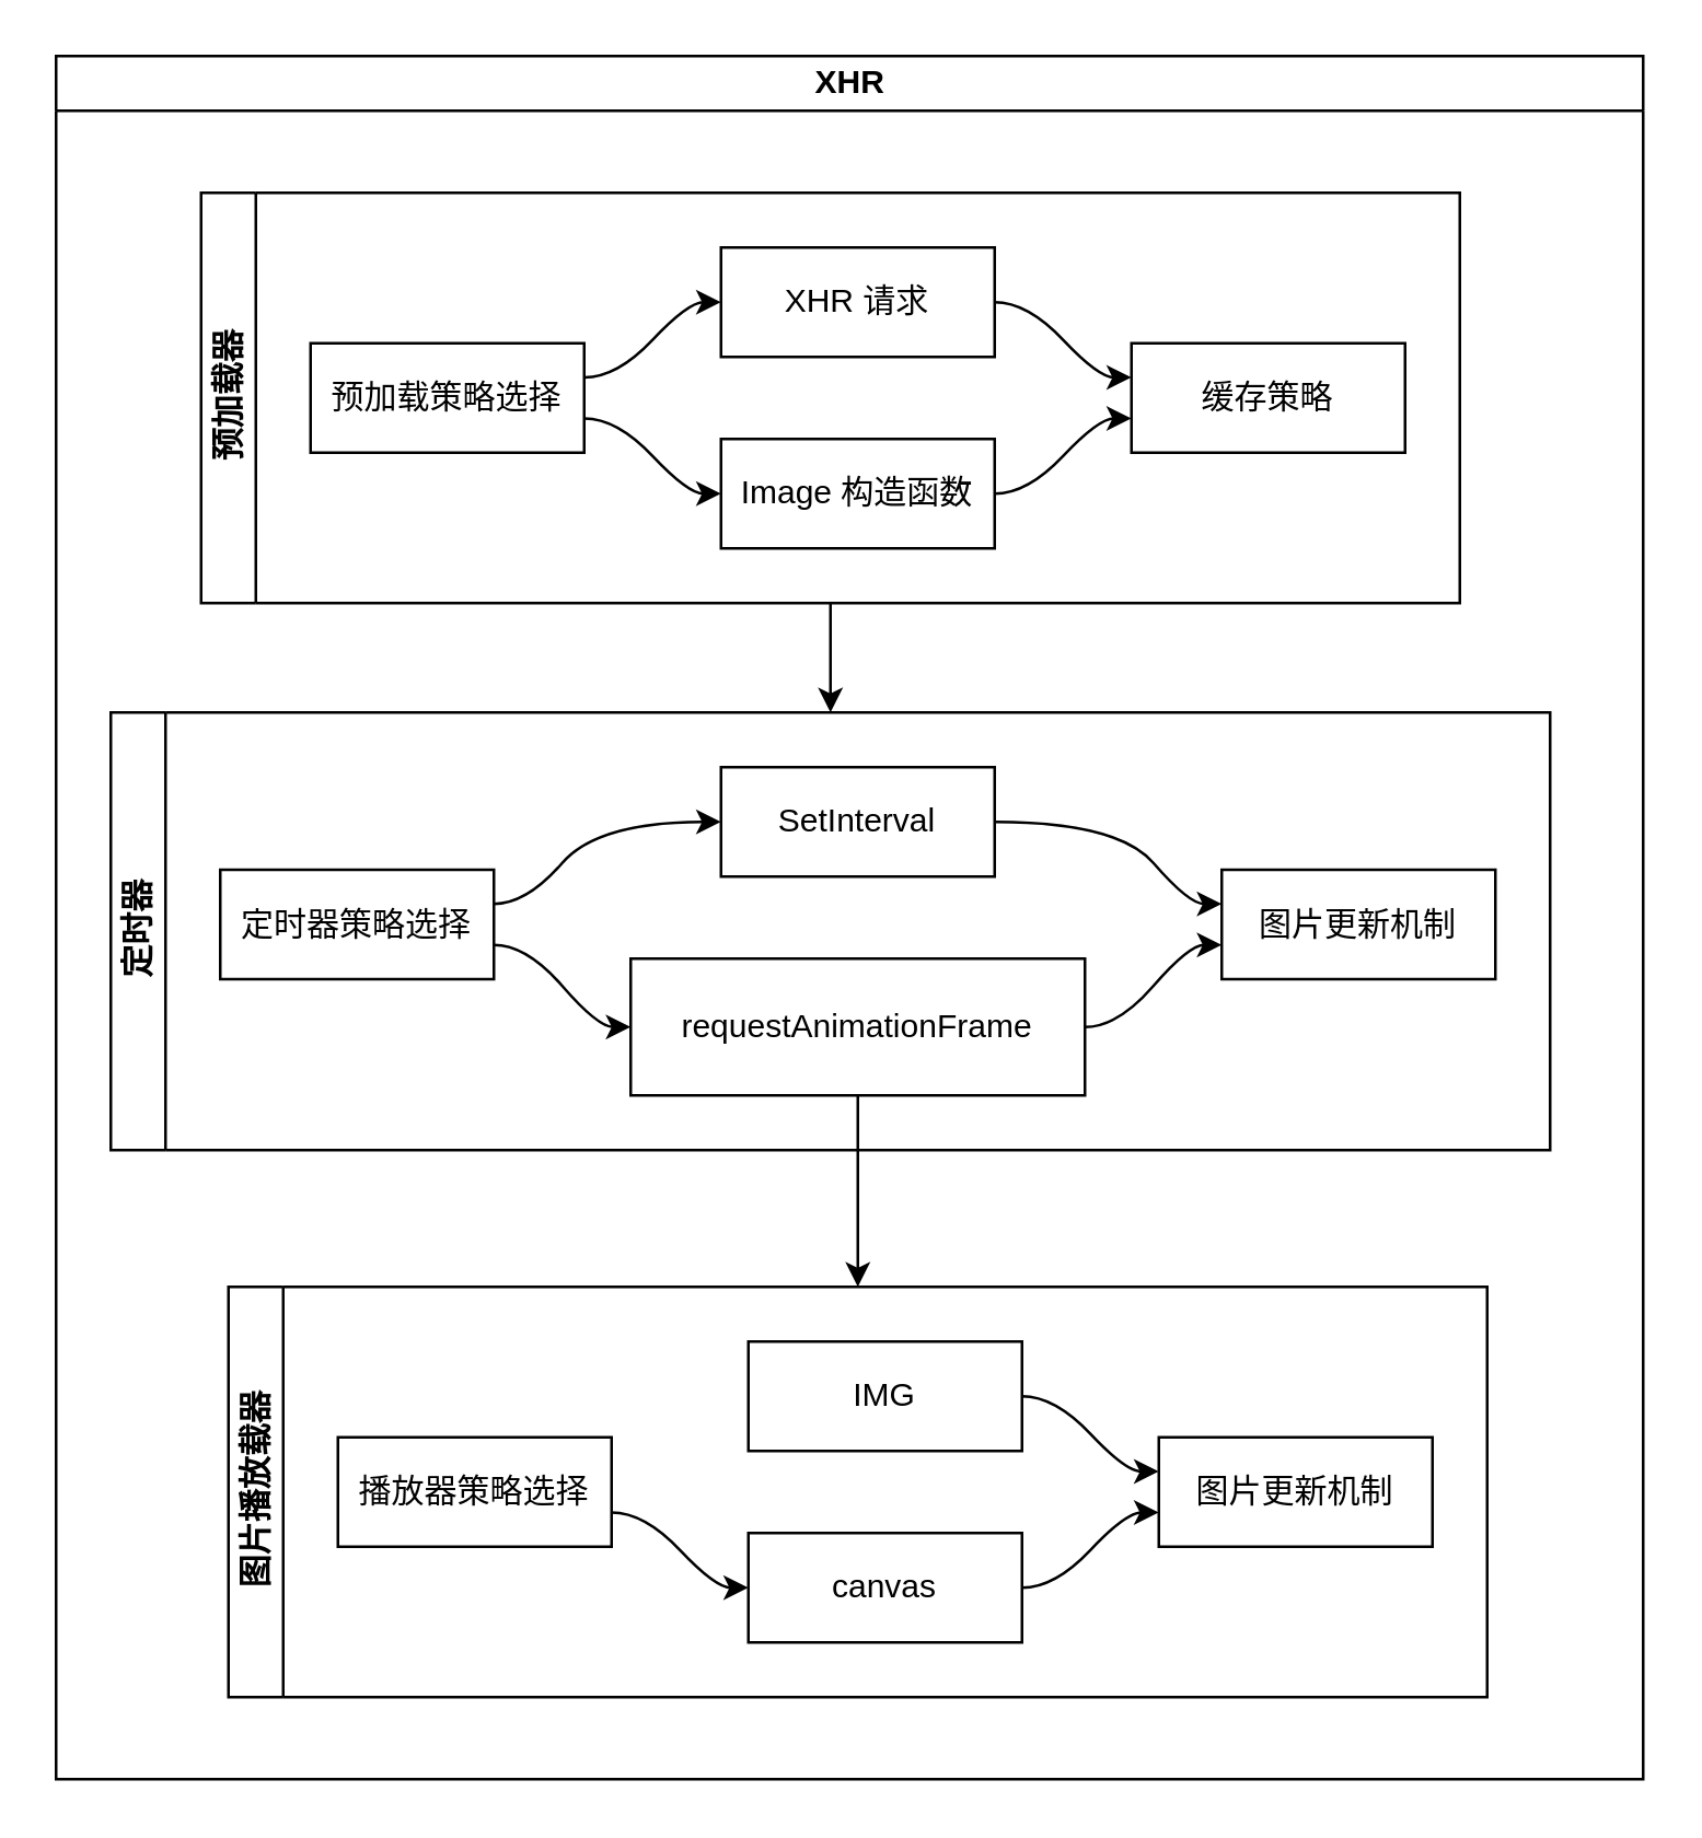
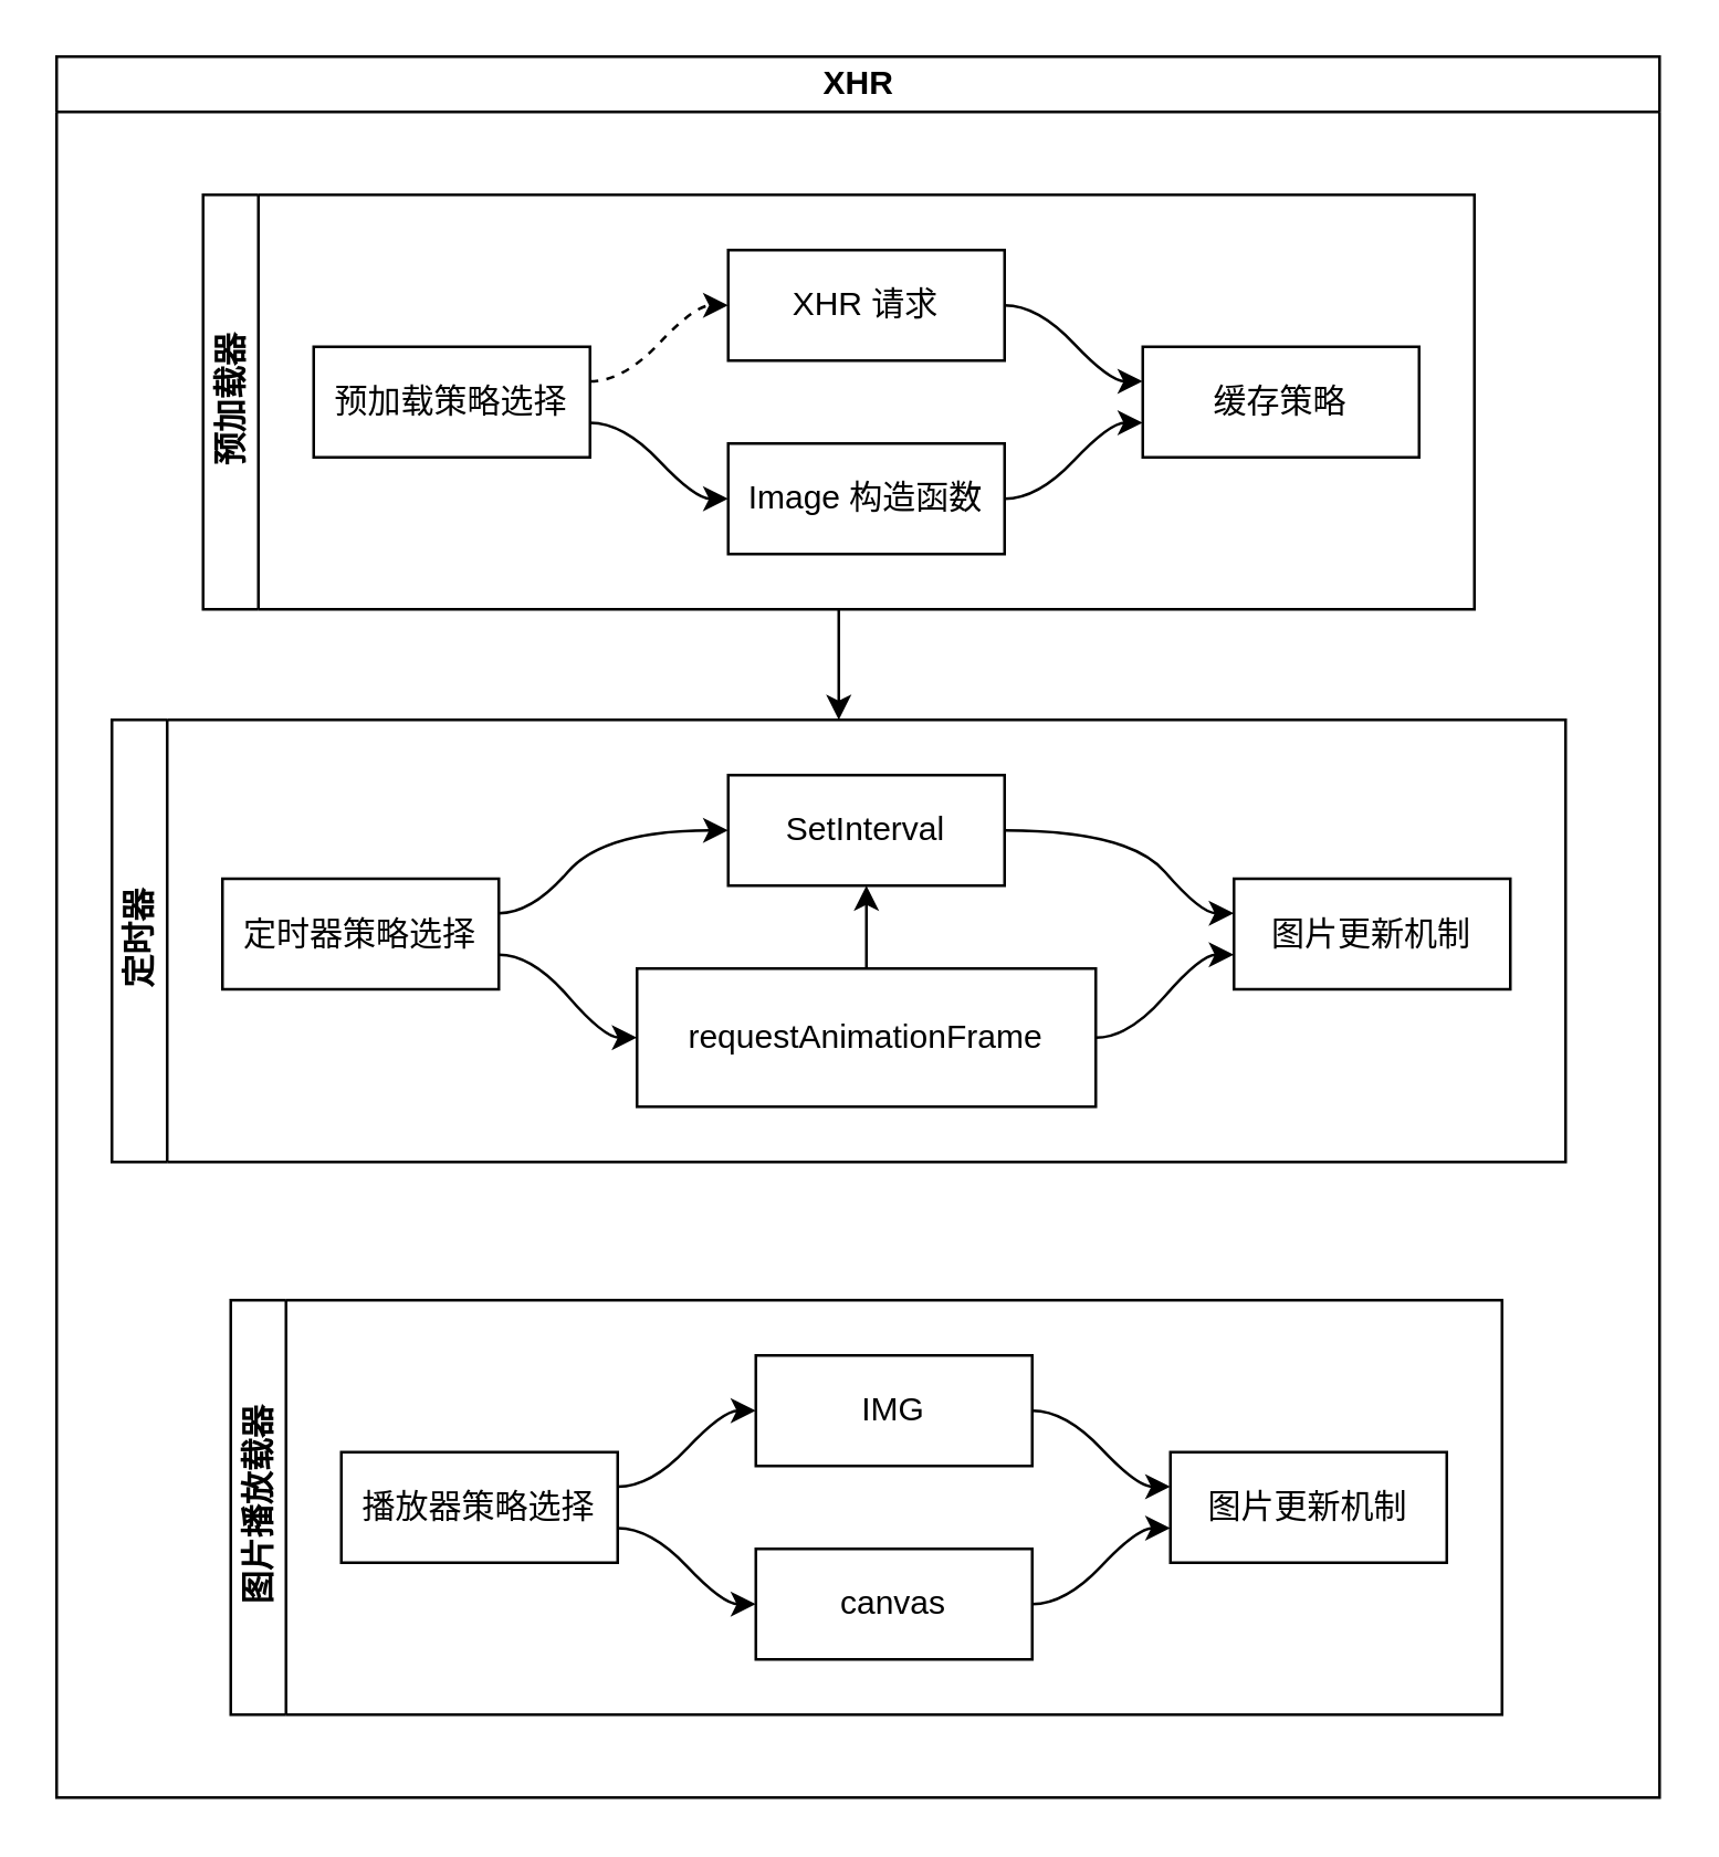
- <mxCell id="7" value="" style="html=1;curved=1;noEdgeStyle=1;orthogonal=1;" edge="1" parent="4" source="5" target="6"><mxGeometry relative="1" as="geometry"><Array as="points"><mxPoint x="152" y="67.5" /><mxPoint x="178" y="40" /></Array></mxGeometry></mxCell>
+ <mxCell id="7" value="" style="html=1;curved=1;noEdgeStyle=1;orthogonal=1;dashed=1;" edge="1" parent="4" source="5" target="6"><mxGeometry relative="1" as="geometry"><Array as="points"><mxPoint x="152" y="67.5" /><mxPoint x="178" y="40" /></Array></mxGeometry></mxCell>
- <mxCell id="31" style="edgeStyle=orthogonalEdgeStyle;rounded=0;orthogonalLoop=1;jettySize=auto;html=1;entryX=0.5;entryY=0;entryDx=0;entryDy=0;" edge="1" parent="2" source="17" target="22"><mxGeometry relative="1" as="geometry" /></mxCell>
+ <mxCell id="31" style="edgeStyle=orthogonalEdgeStyle;rounded=0;orthogonalLoop=1;jettySize=auto;html=1;" edge="1" parent="2" source="17" target="15"><mxGeometry relative="1" as="geometry" /></mxCell>
+ <mxCell id="25" value="" style="html=1;curved=1;noEdgeStyle=1;orthogonal=1;" edge="1" parent="22" source="23" target="24"><mxGeometry relative="1" as="geometry"><Array as="points"><mxPoint x="152" y="67.5" /><mxPoint x="178" y="40" /></Array></mxGeometry></mxCell>
